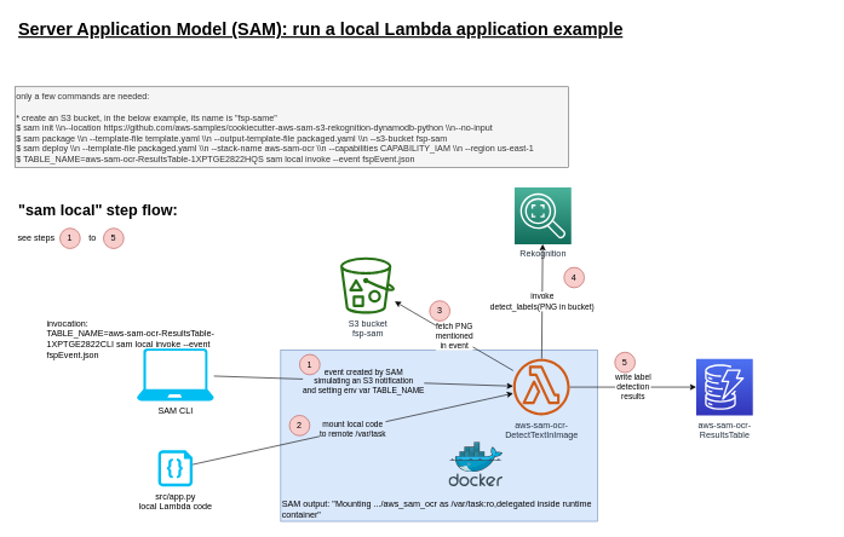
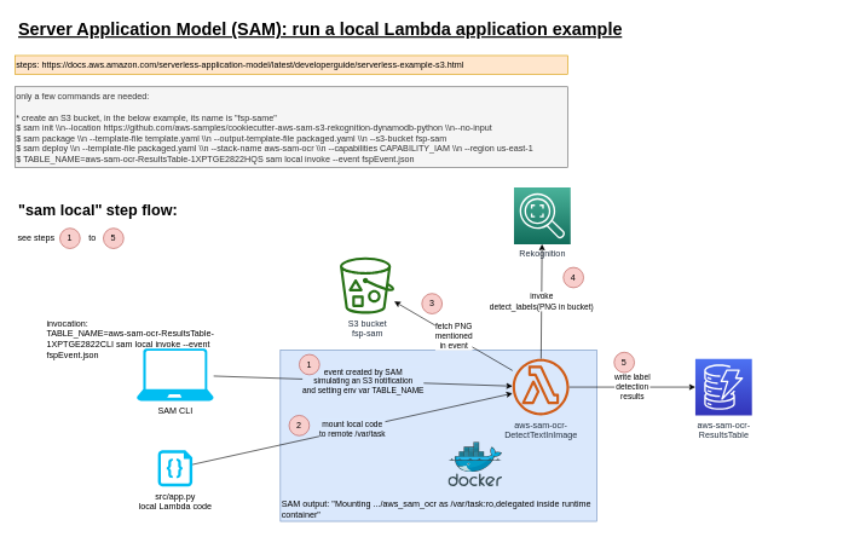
+ <mxCell id="22" value="steps: https://docs.aws.amazon.com/serverless-application-model/latest/developerguide/serverless-example-s3.html" style="text;whiteSpace=wrap;html=1;fillColor=#ffe6cc;strokeColor=#d79b00;" parent="1" vertex="1"><mxGeometry x="20" y="76" width="762" height="26" as="geometry" /></mxCell>
- <mxCell id="15" value="3" style="ellipse;whiteSpace=wrap;html=1;aspect=fixed;fillColor=#f8cecc;strokeColor=#b85450;" parent="1" vertex="1"><mxGeometry x="591" y="414" width="28" height="28" as="geometry" /></mxCell>
+ <mxCell id="15" value="3" style="ellipse;whiteSpace=wrap;html=1;aspect=fixed;fillColor=#f8cecc;strokeColor=#b85450;" parent="1" vertex="1"><mxGeometry x="581" y="404" width="28" height="28" as="geometry" /></mxCell>
